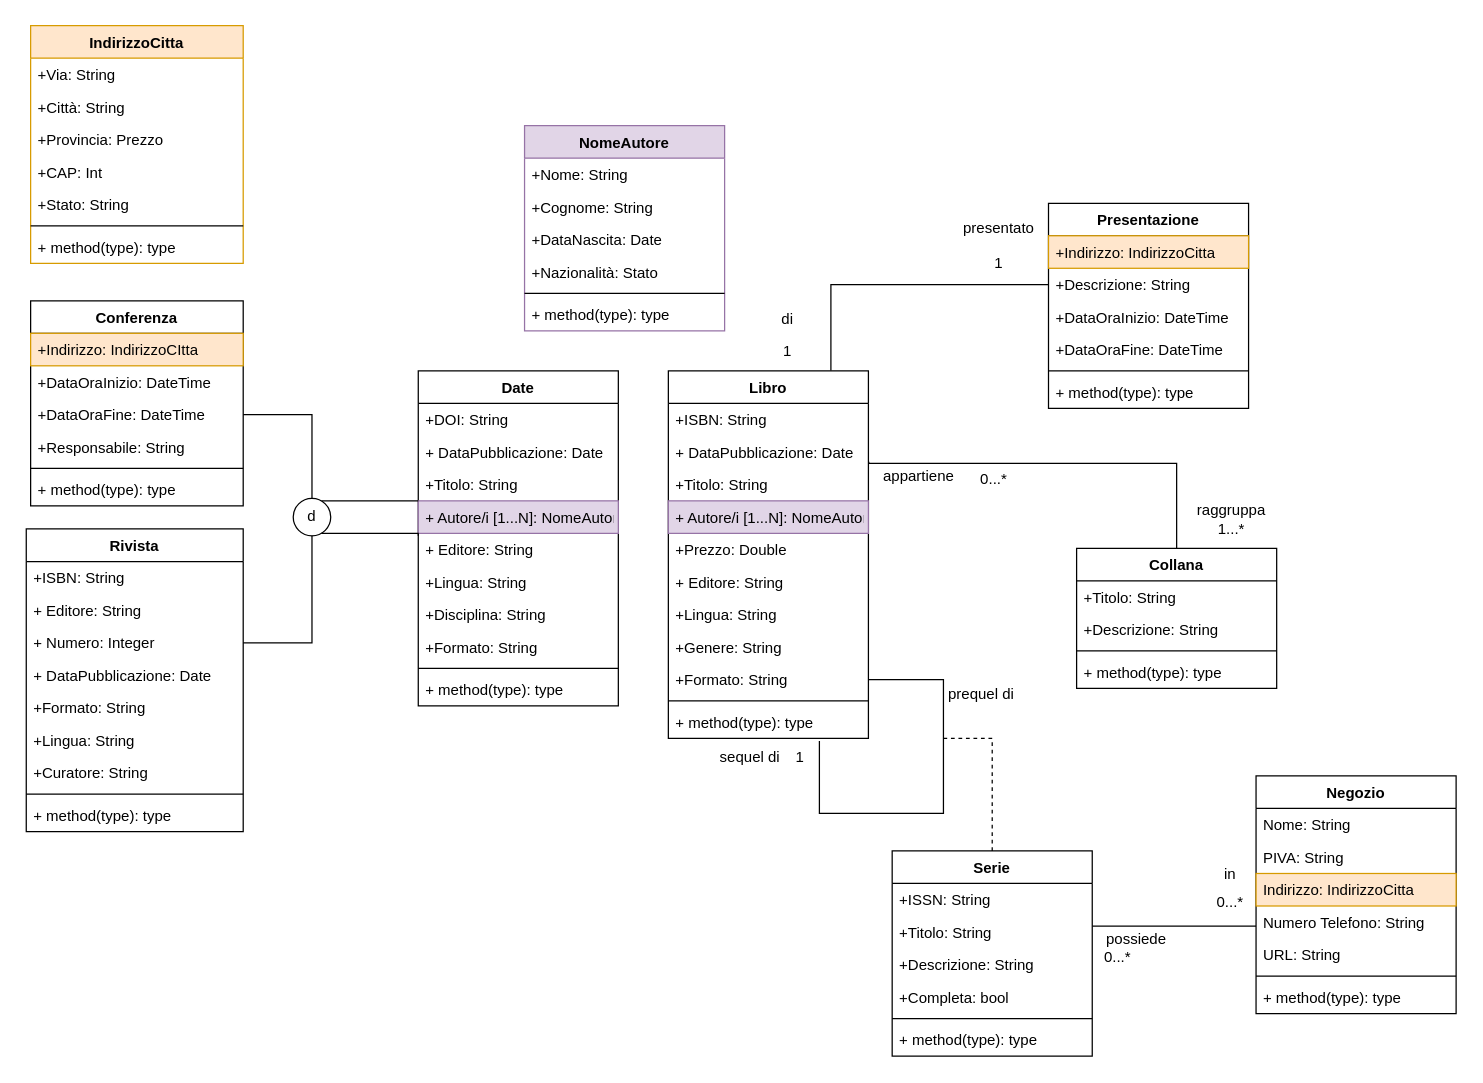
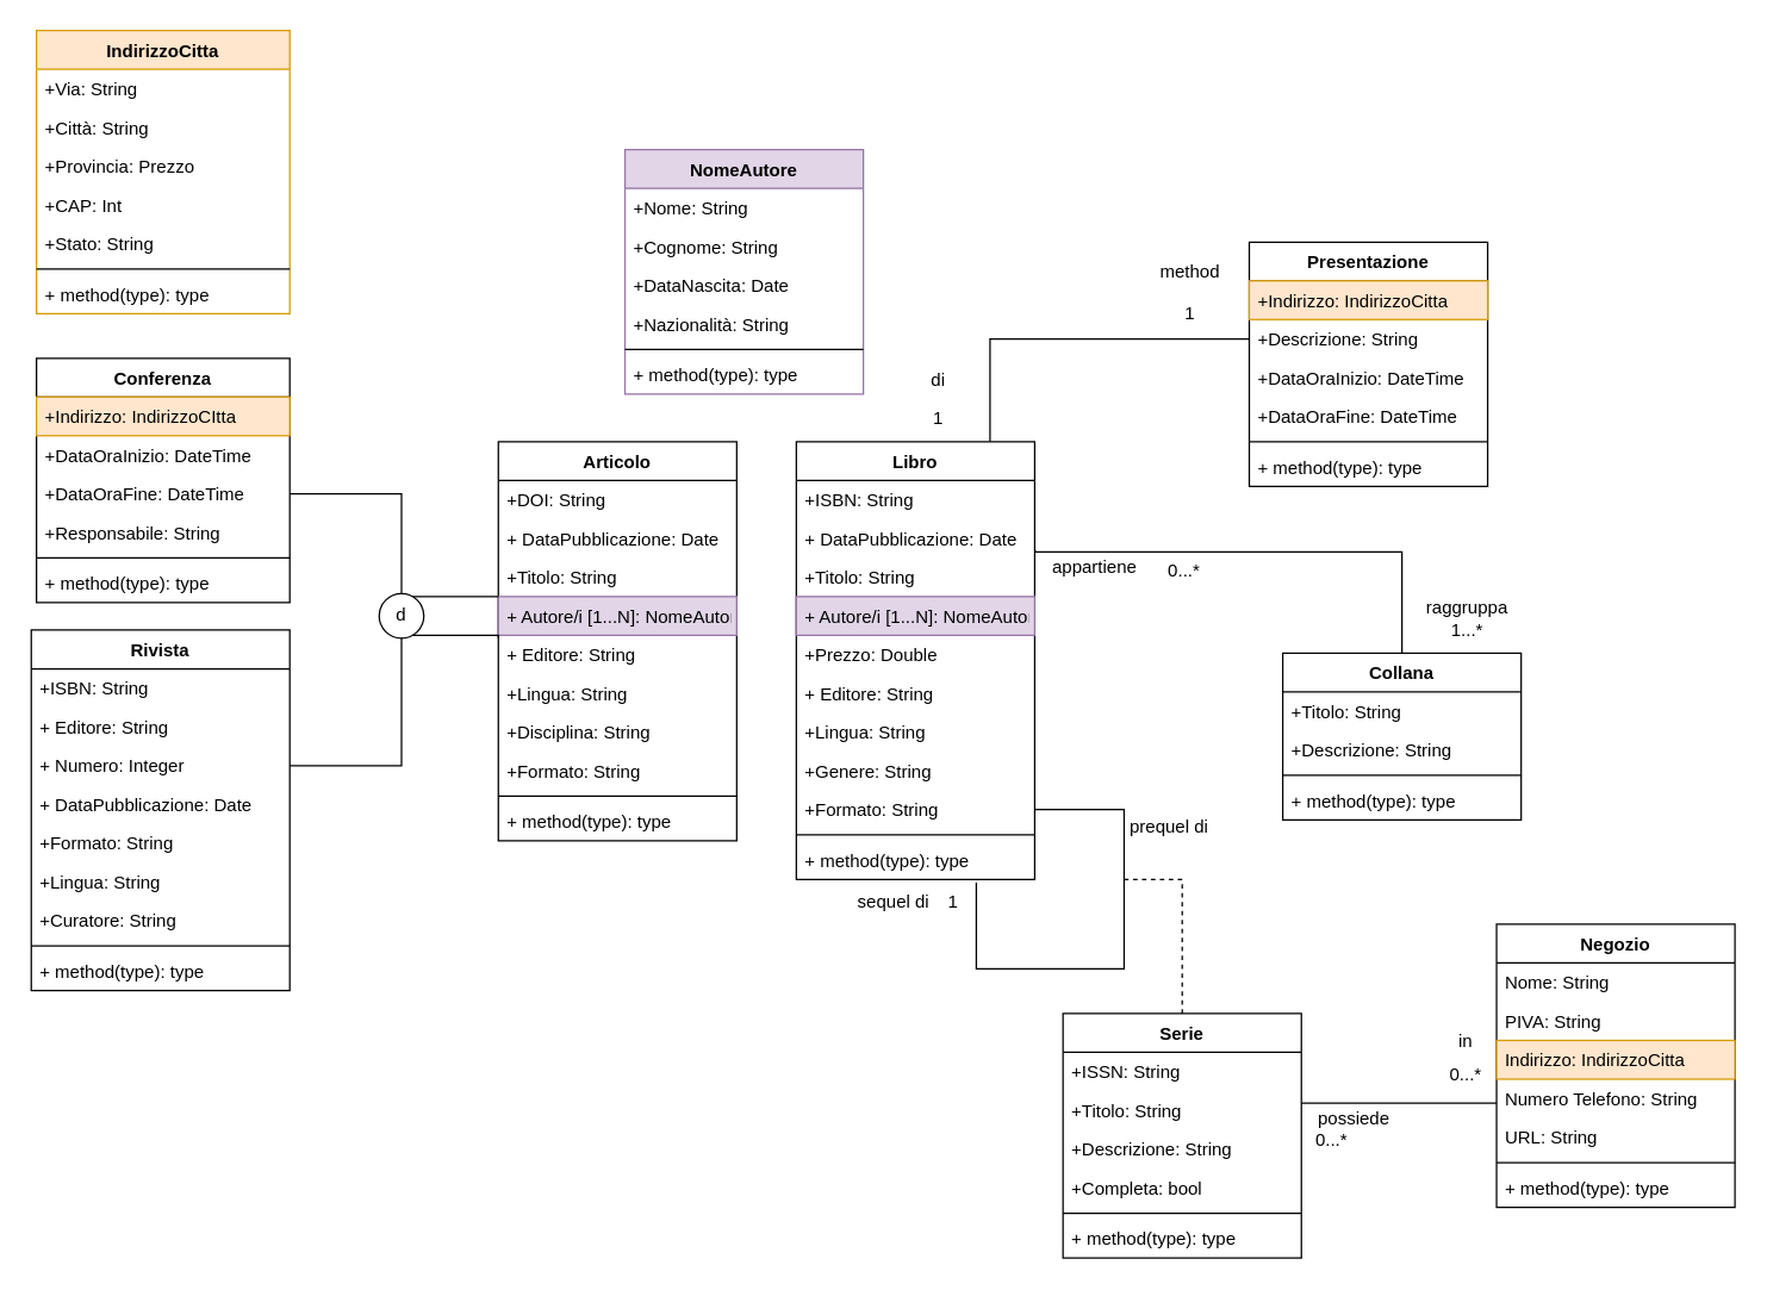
- <mxCell id="105" value="presentato" style="text;html=1;align=center;verticalAlign=middle;resizable=0;points=[];autosize=1;strokeColor=none;fillColor=none;" vertex="1" parent="1"><mxGeometry x="758.02" y="167" width="80" height="30" as="geometry" /></mxCell>
+ <mxCell id="105" value="method" style="text;html=1;align=center;verticalAlign=middle;resizable=0;points=[];autosize=1;strokeColor=none;fillColor=none;" vertex="1" parent="1"><mxGeometry x="758.02" y="167" width="80" height="30" as="geometry" /></mxCell>
- <mxCell id="46" value="+Nazionalità: Stato" style="text;align=left;verticalAlign=top;spacingLeft=4;spacingRight=4;overflow=hidden;rotatable=0;points=[[0,0.5],[1,0.5]];portConstraint=eastwest;fontSize=12;" parent="42" vertex="1"><mxGeometry y="104" width="160" height="26" as="geometry" /></mxCell>
+ <mxCell id="46" value="+Nazionalità: String" style="text;align=left;verticalAlign=top;spacingLeft=4;spacingRight=4;overflow=hidden;rotatable=0;points=[[0,0.5],[1,0.5]];portConstraint=eastwest;fontSize=12;" parent="42" vertex="1"><mxGeometry y="104" width="160" height="26" as="geometry" /></mxCell>
- <mxCell id="16" value="Date" style="swimlane;fontStyle=1;align=center;verticalAlign=top;childLayout=stackLayout;horizontal=1;startSize=26;horizontalStack=0;resizeParent=1;resizeParentMax=0;resizeLast=0;collapsible=1;marginBottom=0;" parent="1" vertex="1"><mxGeometry x="334" y="296" width="160" height="268" as="geometry" /></mxCell>
+ <mxCell id="16" value="Articolo" style="swimlane;fontStyle=1;align=center;verticalAlign=top;childLayout=stackLayout;horizontal=1;startSize=26;horizontalStack=0;resizeParent=1;resizeParentMax=0;resizeLast=0;collapsible=1;marginBottom=0;" parent="1" vertex="1"><mxGeometry x="334" y="296" width="160" height="268" as="geometry" /></mxCell>
- <mxCell id="95" value="d" style="ellipse;whiteSpace=wrap;html=1;aspect=fixed;" vertex="1" parent="1"><mxGeometry x="234" y="398" width="30" height="30" as="geometry" /></mxCell>
+ <mxCell id="95" value="d" style="ellipse;whiteSpace=wrap;html=1;aspect=fixed;" vertex="1" parent="1"><mxGeometry x="254" y="398" width="30" height="30" as="geometry" /></mxCell>
